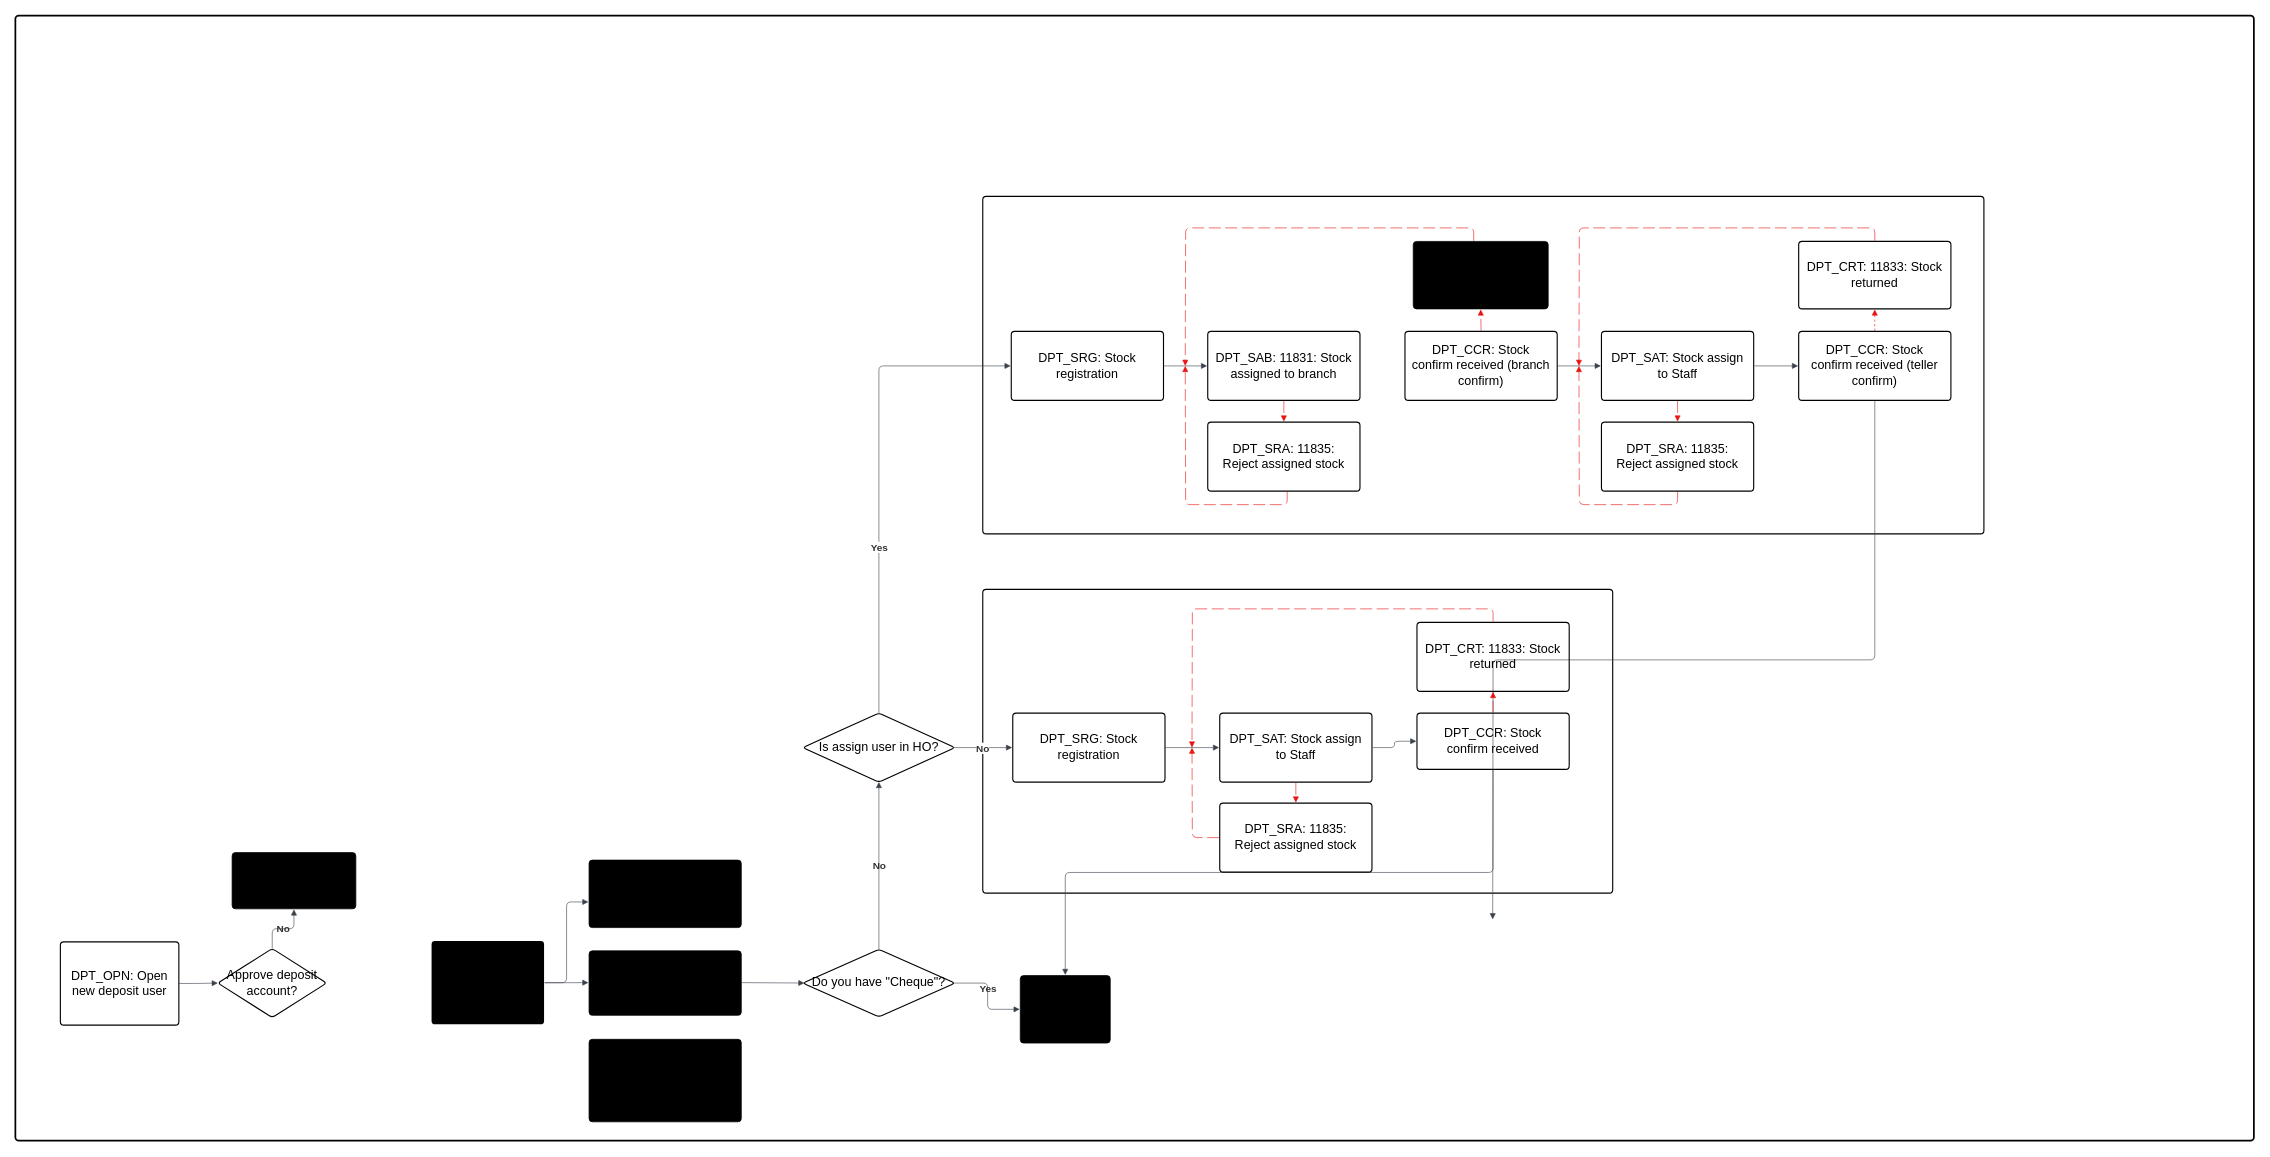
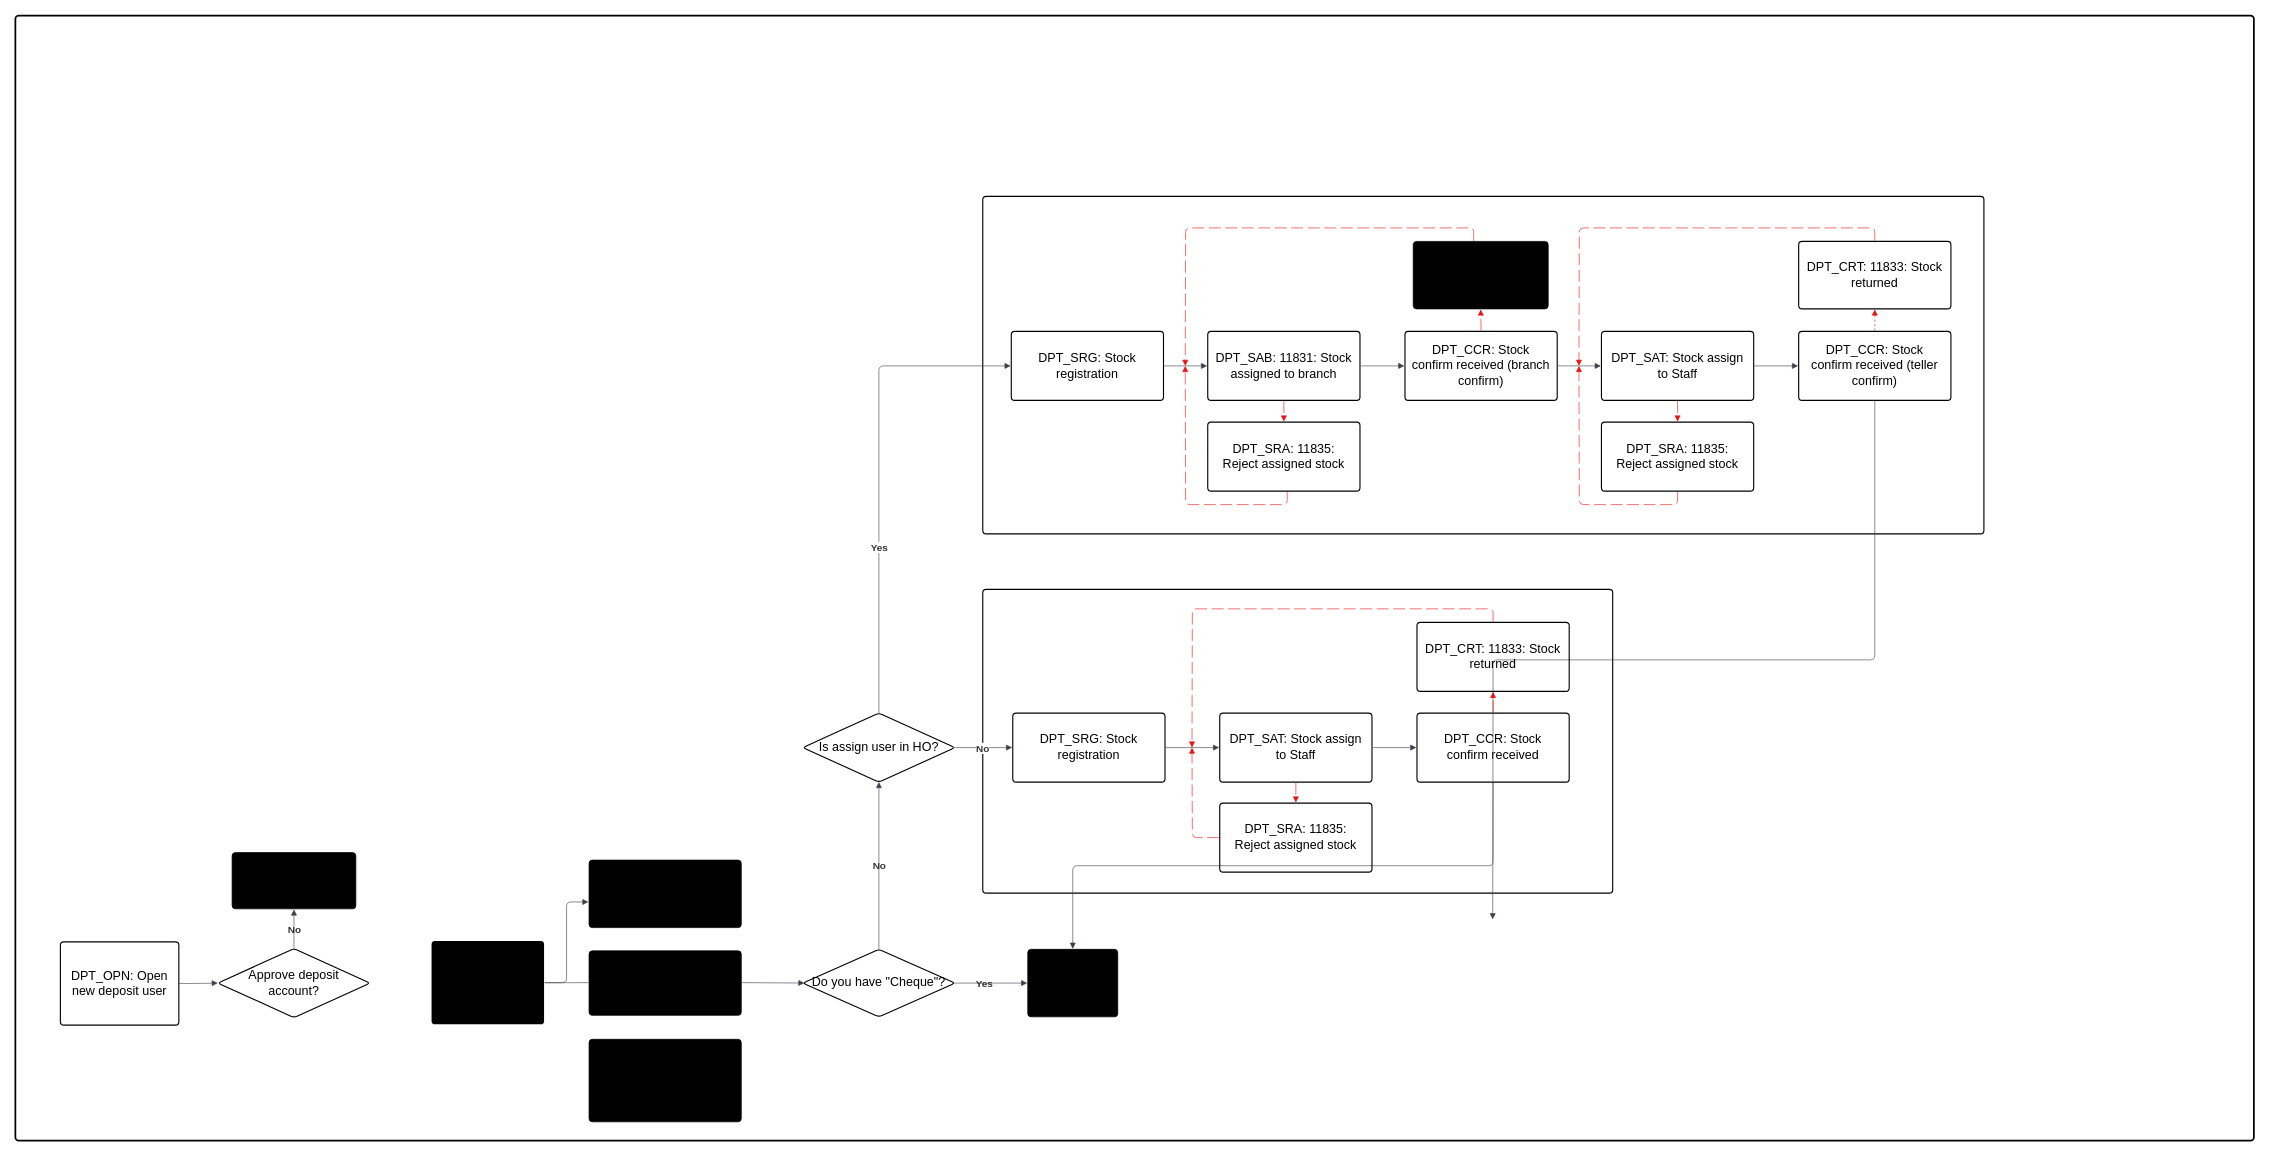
+ <mxCell id="24" value="" style="html=1;jettySize=18;whiteSpace=wrap;fontSize=13;strokeColor=#3a414a;strokeOpacity=100;strokeWidth=0.8;rounded=1;arcSize=12;edgeStyle=orthogonalEdgeStyle;startArrow=none;endArrow=block;endFill=1;exitX=1.004;exitY=0.5;exitPerimeter=0;entryX=-0.004;entryY=0.5;entryPerimeter=0;lucidId=B_K8auC.OmKs;" edge="1" parent="1" source="23" target="25"><mxGeometry width="100" height="100" relative="1" as="geometry"><Array as="points" /></mxGeometry></mxCell>
- <mxCell id="46" value="DPT_CCR: Stock confirm received" style="html=1;overflow=block;blockSpacing=1;whiteSpace=wrap;fontSize=16.7;spacing=9;strokeOpacity=100;fillOpacity=0;rounded=1;absoluteArcSize=1;arcSize=9;fillColor=#000000;strokeWidth=1.5;lucidId=GpL8sMLPmteC;" vertex="1" parent="1"><mxGeometry x="1889" y="950" width="203" height="75" as="geometry" /></mxCell>
+ <mxCell id="46" value="DPT_CCR: Stock confirm received" style="html=1;overflow=block;blockSpacing=1;whiteSpace=wrap;fontSize=16.7;spacing=9;strokeOpacity=100;fillOpacity=0;rounded=1;absoluteArcSize=1;arcSize=9;fillColor=#000000;strokeWidth=1.5;lucidId=GpL8sMLPmteC;" vertex="1" parent="1"><mxGeometry x="1889" y="950" width="203" height="92" as="geometry" /></mxCell>
- <mxCell id="51" value="" style="html=1;jettySize=18;whiteSpace=wrap;fontSize=13;strokeColor=#3a414a;strokeOpacity=100;strokeWidth=0.8;rounded=1;arcSize=12;edgeStyle=orthogonalEdgeStyle;startArrow=none;endArrow=block;endFill=1;exitX=1.005;exitY=0.5;exitPerimeter=0;entryX=-0.004;entryY=0.493;entryPerimeter=0;lucidId=zyL8lzVz88yX;labelBackgroundColor=none;" edge="1" parent="1" source="10" target="52"><mxGeometry width="100" height="100" relative="1" as="geometry"><Array as="points" /></mxGeometry></mxCell>
+ <mxCell id="51" value="" style="html=1;jettySize=18;whiteSpace=wrap;fontSize=13;strokeColor=#3a414a;strokeOpacity=100;strokeWidth=0.8;rounded=1;arcSize=12;edgeStyle=orthogonalEdgeStyle;startArrow=none;endArrow=none;endFill=1;exitX=1.005;exitY=0.5;exitPerimeter=0;entryX=-0.004;entryY=0.493;entryPerimeter=0;lucidId=zyL8lzVz88yX;labelBackgroundColor=none;" edge="1" parent="1" source="10" target="52"><mxGeometry width="100" height="100" relative="1" as="geometry"><Array as="points" /></mxGeometry></mxCell>
- <mxCell id="6" value="Approve deposit account?" style="html=1;overflow=block;blockSpacing=1;whiteSpace=wrap;rhombus;fontSize=16.7;spacing=9;strokeOpacity=100;fillOpacity=0;rounded=1;absoluteArcSize=1;arcSize=9;fillColor=#000000;strokeWidth=1.5;lucidId=C0K8-goSnGRA;labelBackgroundColor=none;" vertex="1" parent="1"><mxGeometry x="290" y="1264" width="145" height="92" as="geometry" /></mxCell>
+ <mxCell id="6" value="Approve deposit account?" style="html=1;overflow=block;blockSpacing=1;whiteSpace=wrap;rhombus;fontSize=16.7;spacing=9;strokeOpacity=100;fillOpacity=0;rounded=1;absoluteArcSize=1;arcSize=9;fillColor=#000000;strokeWidth=1.5;lucidId=C0K8-goSnGRA;labelBackgroundColor=none;" vertex="1" parent="1"><mxGeometry x="290" y="1264" width="203" height="92" as="geometry" /></mxCell>
- <mxCell id="14" value="DPT_CIS: Cheque book issued" style="html=1;overflow=block;blockSpacing=1;whiteSpace=wrap;fontSize=16.7;spacing=9;strokeOpacity=100;rounded=1;absoluteArcSize=1;arcSize=9;fillColor=#unset;strokeWidth=NaN;lucidId=A4K8zdcVxU0g;labelBackgroundColor=none;" vertex="1" parent="1"><mxGeometry x="1360" y="1300" width="120" height="90" as="geometry" /></mxCell>
+ <mxCell id="14" value="DPT_CIS: Cheque book issued" style="html=1;overflow=block;blockSpacing=1;whiteSpace=wrap;fontSize=16.7;spacing=9;strokeOpacity=100;rounded=1;absoluteArcSize=1;arcSize=9;fillColor=#unset;strokeWidth=NaN;lucidId=A4K8zdcVxU0g;labelBackgroundColor=none;" vertex="1" parent="1"><mxGeometry x="1370" y="1265" width="120" height="90" as="geometry" /></mxCell>
